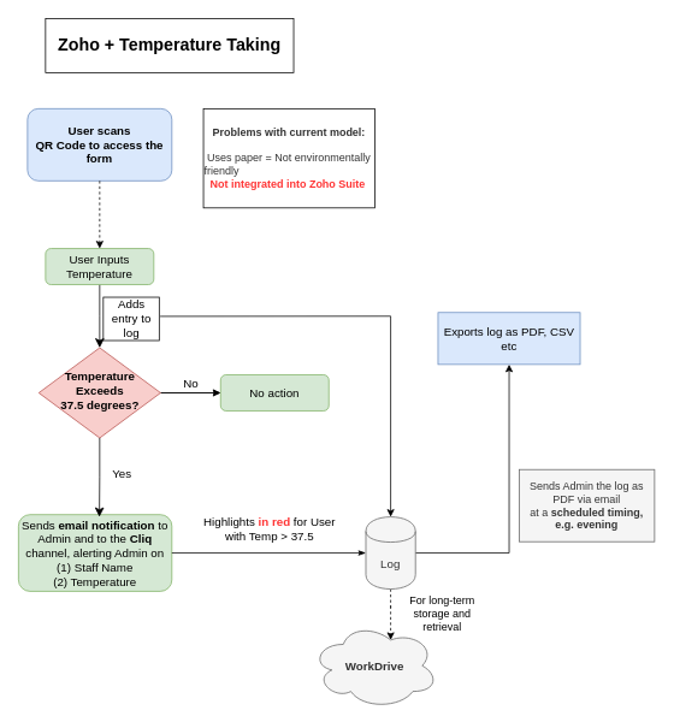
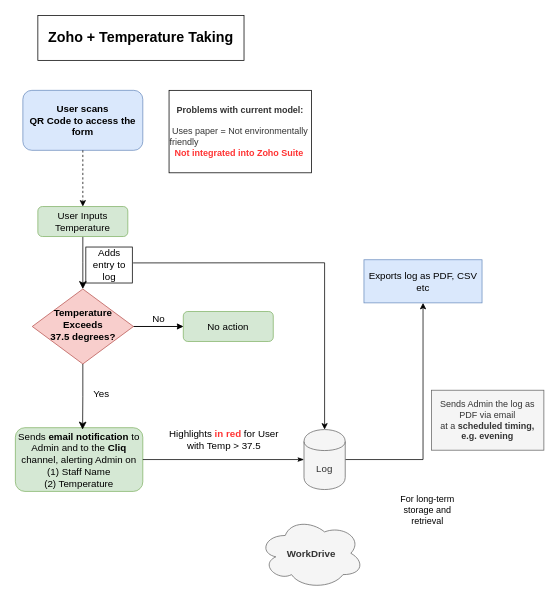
- <mxCell id="12" value="" style="edgeStyle=orthogonalEdgeStyle;rounded=0;orthogonalLoop=1;jettySize=auto;html=1;dashed=1;entryX=0.625;entryY=0.2;entryDx=0;entryDy=0;entryPerimeter=0;endArrow=classic;endFill=1;" parent="1" source="14" target="15" edge="1"><mxGeometry relative="1" as="geometry" /></mxCell>
- <mxCell id="19" value="For long-term storage and retrieval" style="text;html=1;strokeColor=none;fillColor=none;align=center;verticalAlign=middle;whiteSpace=wrap;rounded=0;" parent="1" vertex="1"><mxGeometry x="445" y="670" width="90" height="20" as="geometry" /></mxCell>
+ <mxCell id="19" value="For long-term storage and retrieval" style="text;html=1;strokeColor=none;fillColor=none;align=center;verticalAlign=middle;whiteSpace=wrap;rounded=0;" parent="1" vertex="1"><mxGeometry x="525" y="670" width="90" height="20" as="geometry" /></mxCell>
